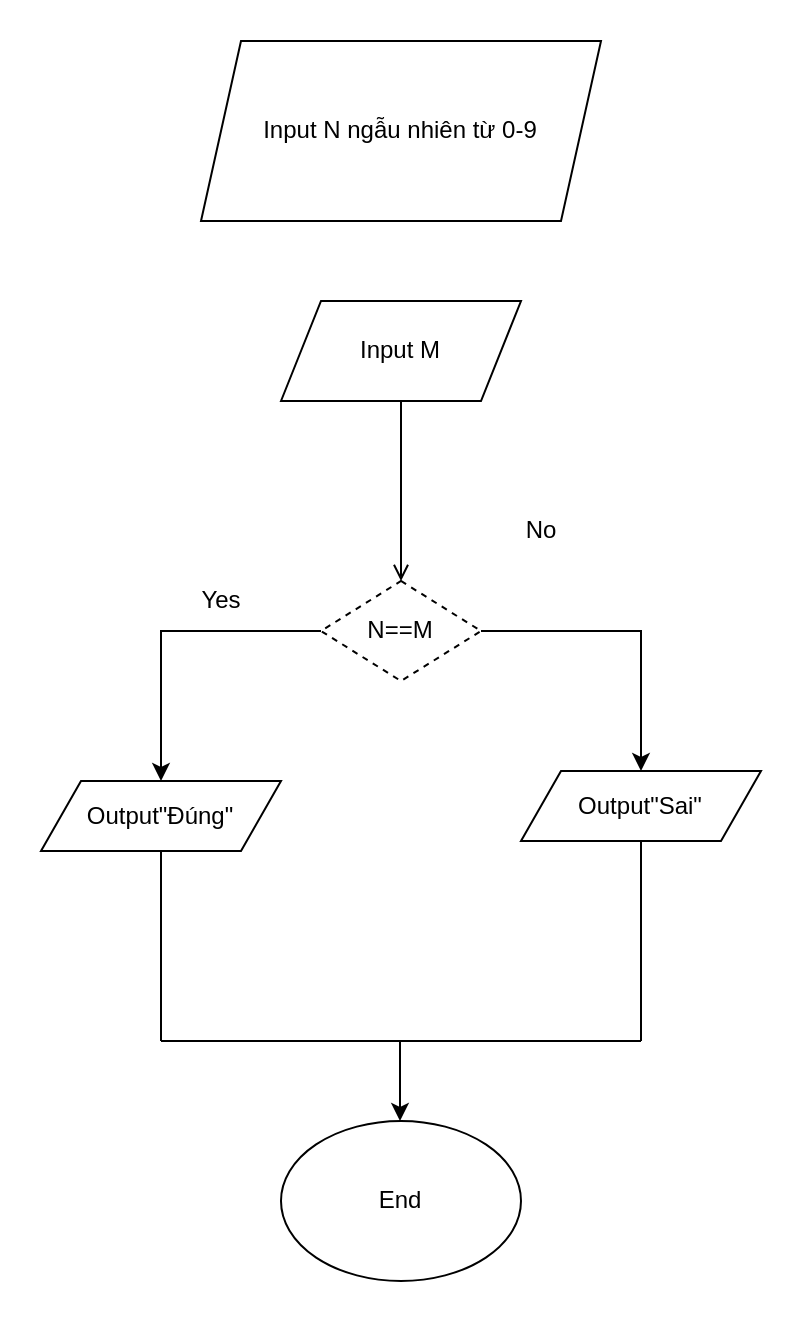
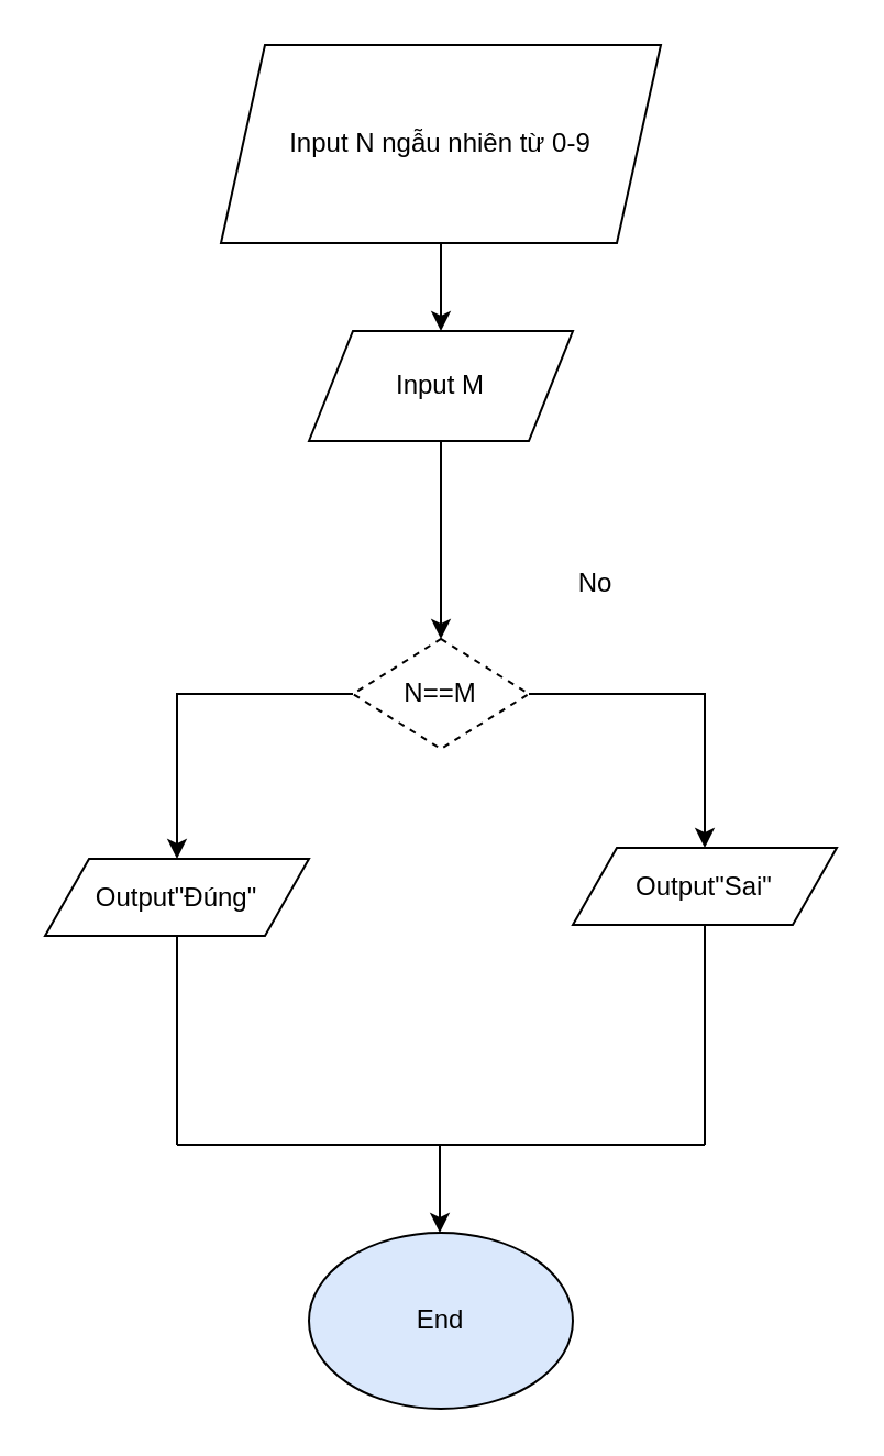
+ <mxCell id="6" value="" style="endArrow=classic;html=1;rounded=0;exitX=0.5;exitY=1;exitDx=0;exitDy=0;entryX=0.5;entryY=0;entryDx=0;entryDy=0;" edge="1" parent="1" source="2" target="3"><mxGeometry width="50" height="50" relative="1" as="geometry"><mxPoint x="190" y="170" as="sourcePoint" /><mxPoint x="240" y="120" as="targetPoint" /></mxGeometry></mxCell>
- <mxCell id="8" value="" style="endArrow=open;html=1;rounded=0;entryX=0.5;entryY=0;entryDx=0;entryDy=0;exitX=0.5;exitY=1;exitDx=0;exitDy=0;" edge="1" parent="1" source="3" target="4"><mxGeometry width="50" height="50" relative="1" as="geometry"><mxPoint x="190" y="170" as="sourcePoint" /><mxPoint x="240" y="120" as="targetPoint" /></mxGeometry></mxCell>
+ <mxCell id="8" value="" style="endArrow=classic;html=1;rounded=0;entryX=0.5;entryY=0;entryDx=0;entryDy=0;exitX=0.5;exitY=1;exitDx=0;exitDy=0;" edge="1" parent="1" source="3" target="4"><mxGeometry width="50" height="50" relative="1" as="geometry"><mxPoint x="190" y="170" as="sourcePoint" /><mxPoint x="240" y="120" as="targetPoint" /></mxGeometry></mxCell>
- <mxCell id="17" value="Yes" style="text;html=1;align=center;verticalAlign=middle;resizable=0;points=[];autosize=1;strokeColor=none;fillColor=none;" vertex="1" parent="1"><mxGeometry x="90" y="290" width="40" height="20" as="geometry" /></mxCell>
- <mxCell id="16" value="End&lt;br&gt;" style="ellipse;whiteSpace=wrap;html=1;" vertex="1" parent="1"><mxGeometry x="140" y="560" width="120" height="80" as="geometry" /></mxCell>
+ <mxCell id="16" value="End&lt;br&gt;" style="ellipse;whiteSpace=wrap;html=1;fillColor=#dae8fc;" vertex="1" parent="1"><mxGeometry x="140" y="560" width="120" height="80" as="geometry" /></mxCell>
